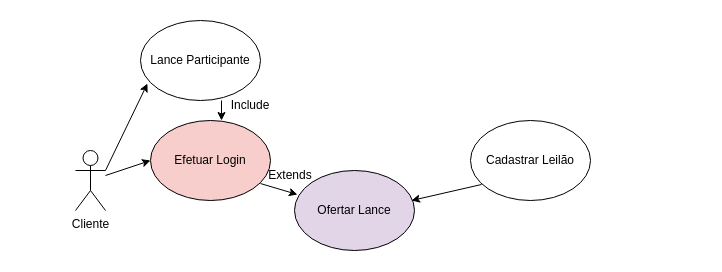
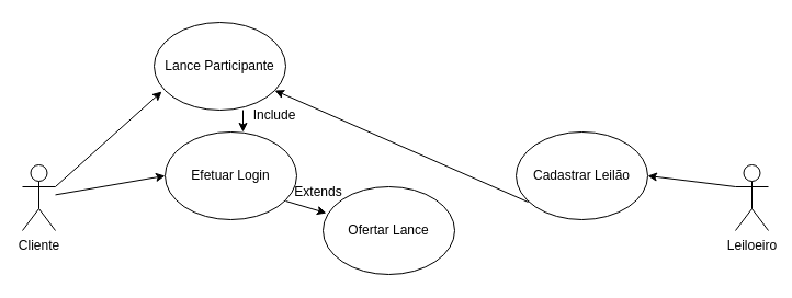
- <mxCell id="3" value="Efetuar Login" style="ellipse;whiteSpace=wrap;html=1;fillColor=#f8cecc;" parent="1" vertex="1"><mxGeometry x="150" y="120" width="120" height="80" as="geometry" /></mxCell>
+ <mxCell id="3" value="Efetuar Login" style="ellipse;whiteSpace=wrap;html=1;" parent="1" vertex="1"><mxGeometry x="150" y="120" width="120" height="80" as="geometry" /></mxCell>
+ <mxCell id="10" value="" style="endArrow=classic;html=1;rounded=0;exitX=0;exitY=0.333;exitDx=0;exitDy=0;exitPerimeter=0;entryX=1;entryY=0.5;entryDx=0;entryDy=0;" parent="1" source="7" target="6" edge="1"><mxGeometry width="50" height="50" relative="1" as="geometry"><mxPoint x="390" y="190" as="sourcePoint" /><mxPoint x="440" y="140" as="targetPoint" /></mxGeometry></mxCell>
- <mxCell id="5" value="Cliente" style="shape=umlActor;verticalLabelPosition=bottom;verticalAlign=top;html=1;outlineConnect=0;" parent="1" vertex="1"><mxGeometry x="75" y="150" width="30" height="60" as="geometry" /></mxCell>
+ <mxCell id="5" value="Cliente" style="shape=umlActor;verticalLabelPosition=bottom;verticalAlign=top;html=1;outlineConnect=0;" parent="1" vertex="1"><mxGeometry x="20" y="150" width="30" height="60" as="geometry" /></mxCell>
+ <mxCell id="7" value="Leiloeiro" style="shape=umlActor;verticalLabelPosition=bottom;verticalAlign=top;html=1;outlineConnect=0;" parent="1" vertex="1"><mxGeometry x="670" y="150" width="30" height="60" as="geometry" /></mxCell>
- <mxCell id="13" value="" style="endArrow=classic;html=1;rounded=0;exitX=0.092;exitY=0.8;exitDx=0;exitDy=0;exitPerimeter=0;entryX=0.975;entryY=0.375;entryDx=0;entryDy=0;entryPerimeter=0;" edge="1" parent="1" source="6" target="4"><mxGeometry width="50" height="50" relative="1" as="geometry"><mxPoint x="390" y="200" as="sourcePoint" /><mxPoint x="440" y="150" as="targetPoint" /></mxGeometry></mxCell>
+ <mxCell id="13" value="" style="endArrow=classic;html=1;rounded=0;exitX=0.092;exitY=0.8;exitDx=0;exitDy=0;exitPerimeter=0;" edge="1" parent="1" source="6" target="2"><mxGeometry width="50" height="50" relative="1" as="geometry"><mxPoint x="390" y="200" as="sourcePoint" /><mxPoint x="440" y="150" as="targetPoint" /></mxGeometry></mxCell>
- <mxCell id="4" value="Ofertar Lance" style="ellipse;whiteSpace=wrap;html=1;fillColor=#e1d5e7;" parent="1" vertex="1"><mxGeometry x="294" y="170" width="120" height="80" as="geometry" /></mxCell>
+ <mxCell id="4" value="Ofertar Lance" style="ellipse;whiteSpace=wrap;html=1;" parent="1" vertex="1"><mxGeometry x="294" y="170" width="120" height="80" as="geometry" /></mxCell>
